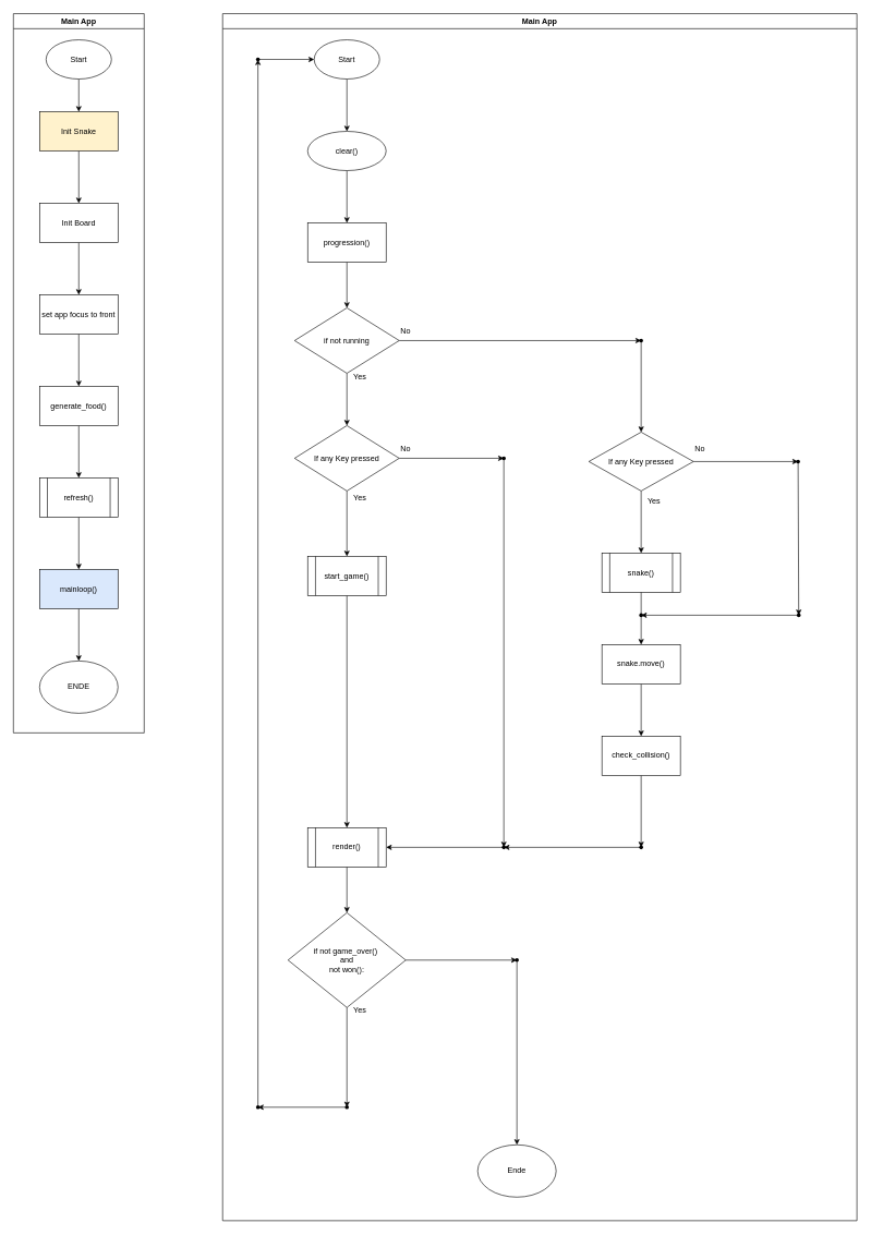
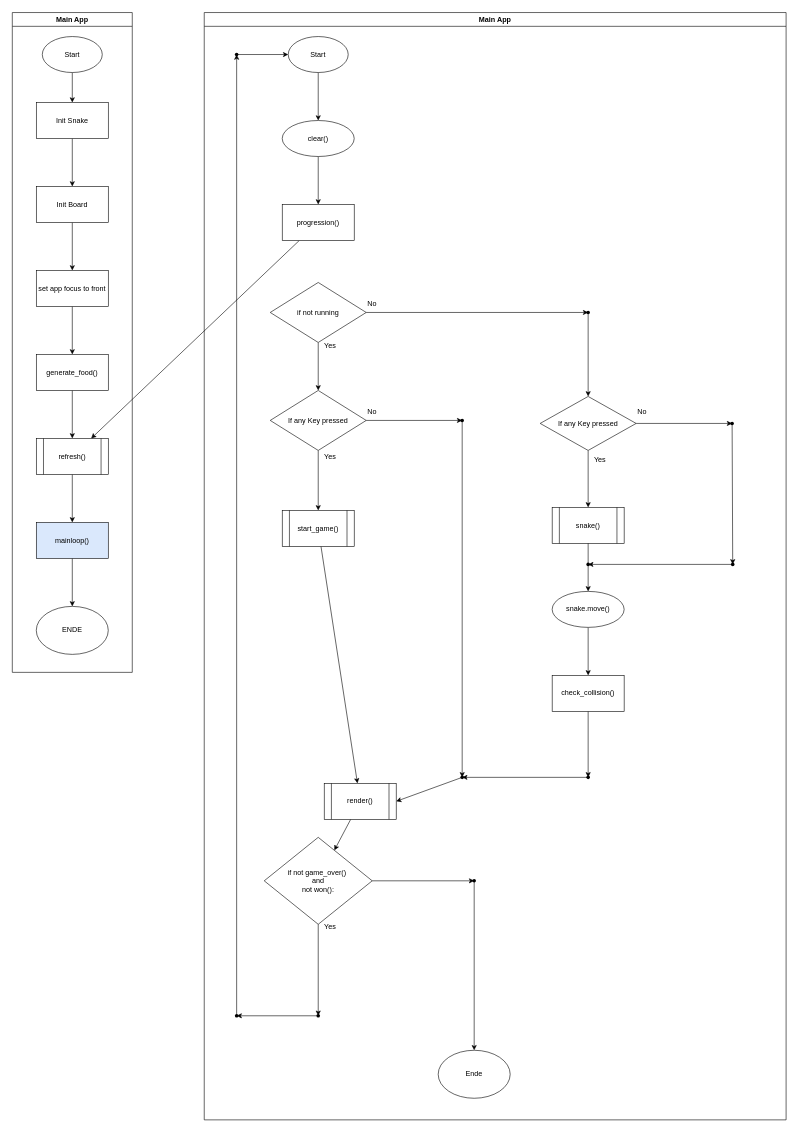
- <mxCell id="5" value="Init Snake" style="rounded=0;whiteSpace=wrap;html=1;fillColor=#fff2cc;" vertex="1" parent="1"><mxGeometry x="60" y="170" width="120" height="60" as="geometry" /></mxCell>
+ <mxCell id="5" value="Init Snake" style="rounded=0;whiteSpace=wrap;html=1;" vertex="1" parent="1"><mxGeometry x="60" y="170" width="120" height="60" as="geometry" /></mxCell>
- <mxCell id="22" value="" style="edgeStyle=none;html=1;" edge="1" parent="1" source="23" target="26"><mxGeometry relative="1" as="geometry" /></mxCell>
+ <mxCell id="22" value="" style="edgeStyle=none;html=1;" edge="1" parent="1" source="23" target="13"><mxGeometry relative="1" as="geometry" /></mxCell>
- <mxCell id="50" value="snake.move()" style="whiteSpace=wrap;html=1;sketch=0;" vertex="1" parent="1"><mxGeometry x="920" y="985" width="120" height="60" as="geometry" /></mxCell>
+ <mxCell id="50" value="snake.move()" style="ellipse;whiteSpace=wrap;html=1;sketch=0;" vertex="1" parent="1"><mxGeometry x="920" y="985" width="120" height="60" as="geometry" /></mxCell>
- <mxCell id="62" value="render()" style="shape=process;whiteSpace=wrap;html=1;backgroundOutline=1;" vertex="1" parent="1"><mxGeometry x="470" y="1265" width="120" height="60" as="geometry" /></mxCell>
+ <mxCell id="62" value="render()" style="shape=process;whiteSpace=wrap;html=1;backgroundOutline=1;" vertex="1" parent="1"><mxGeometry x="540" y="1305" width="120" height="60" as="geometry" /></mxCell>
